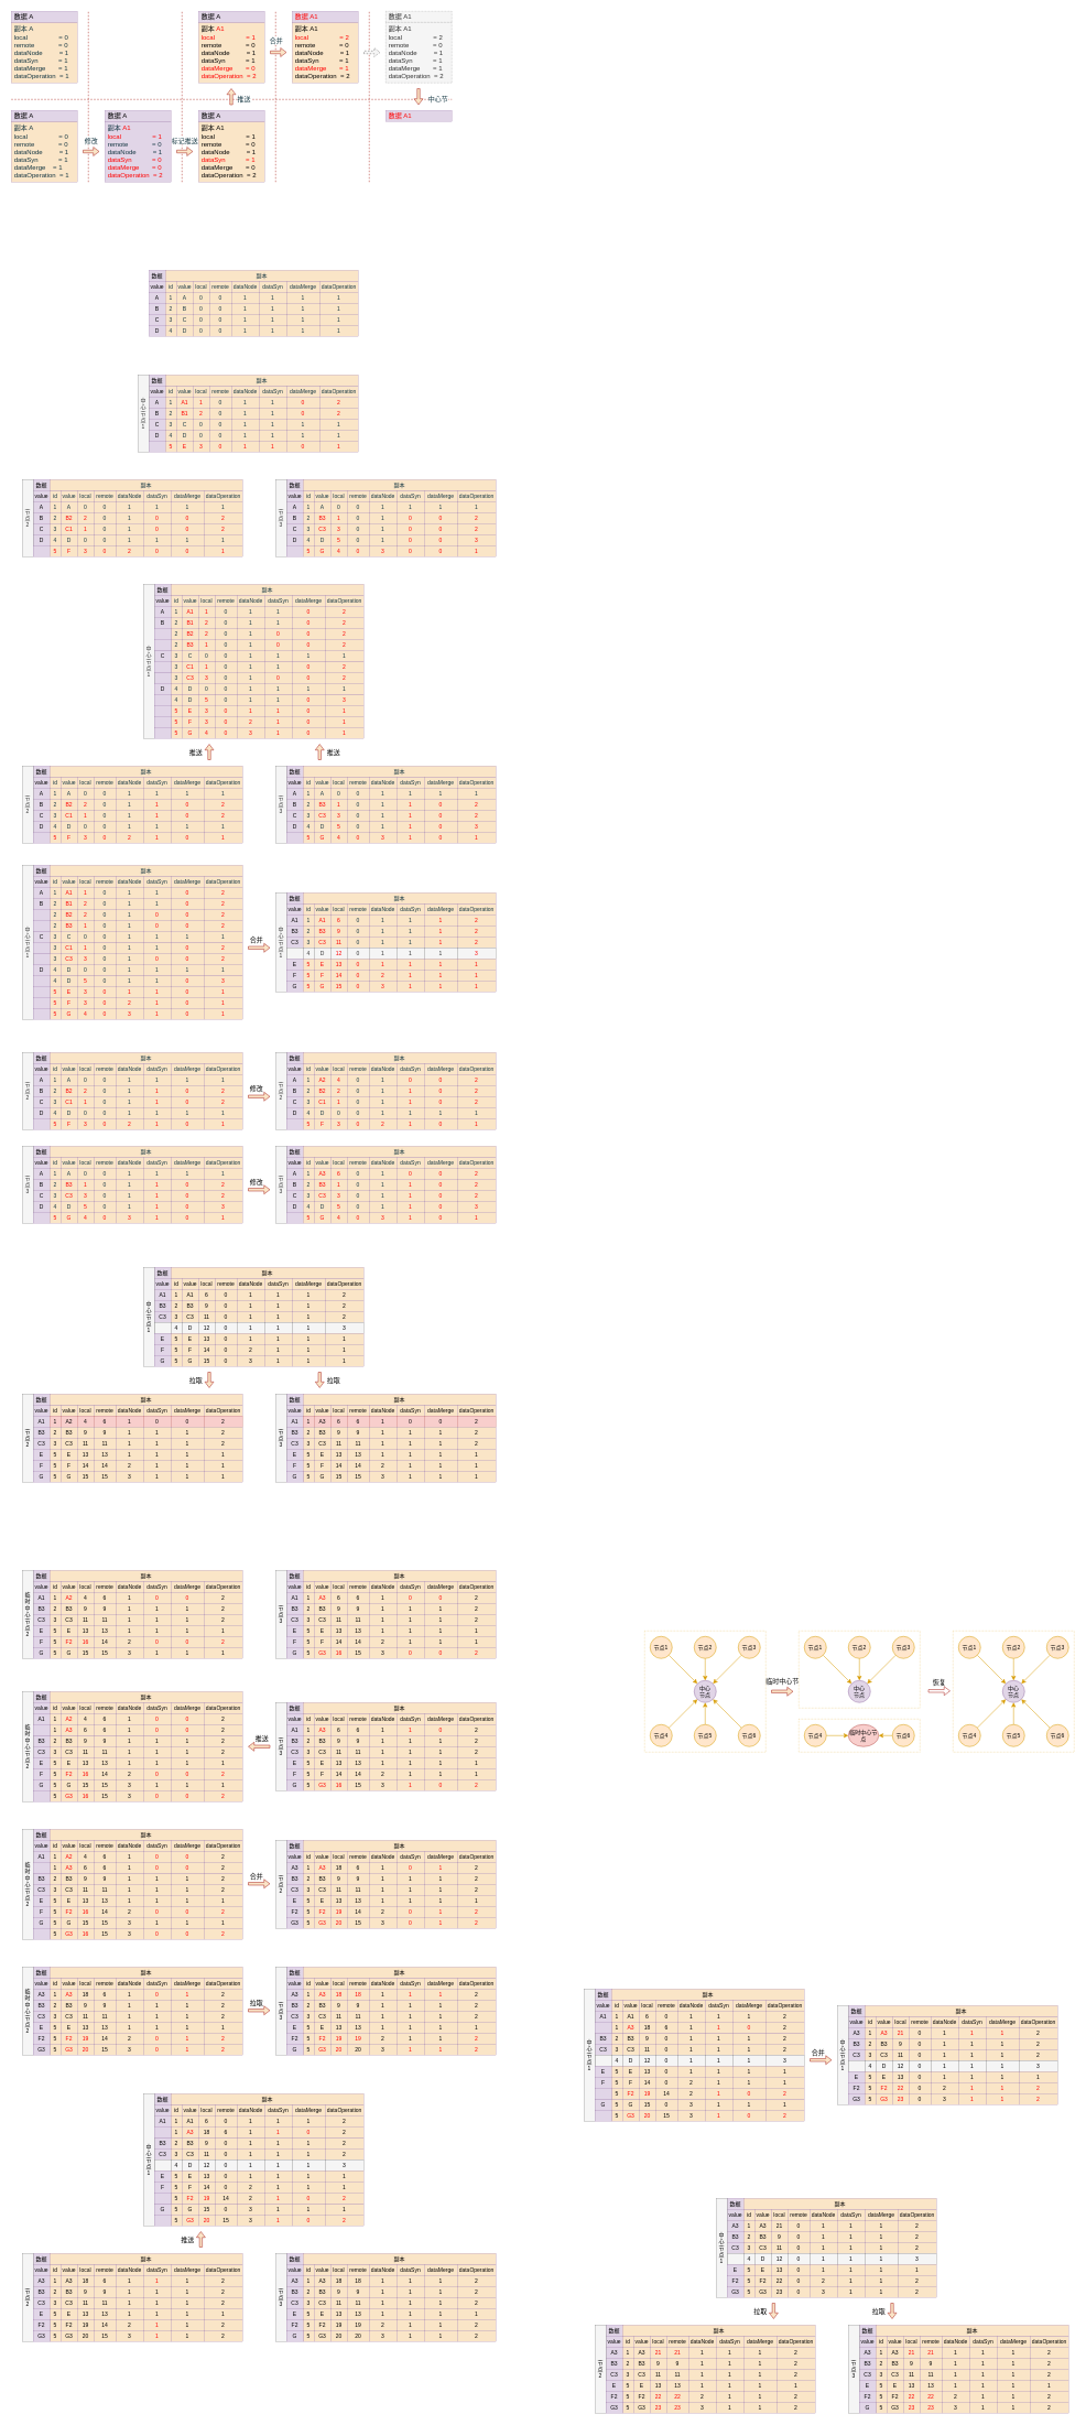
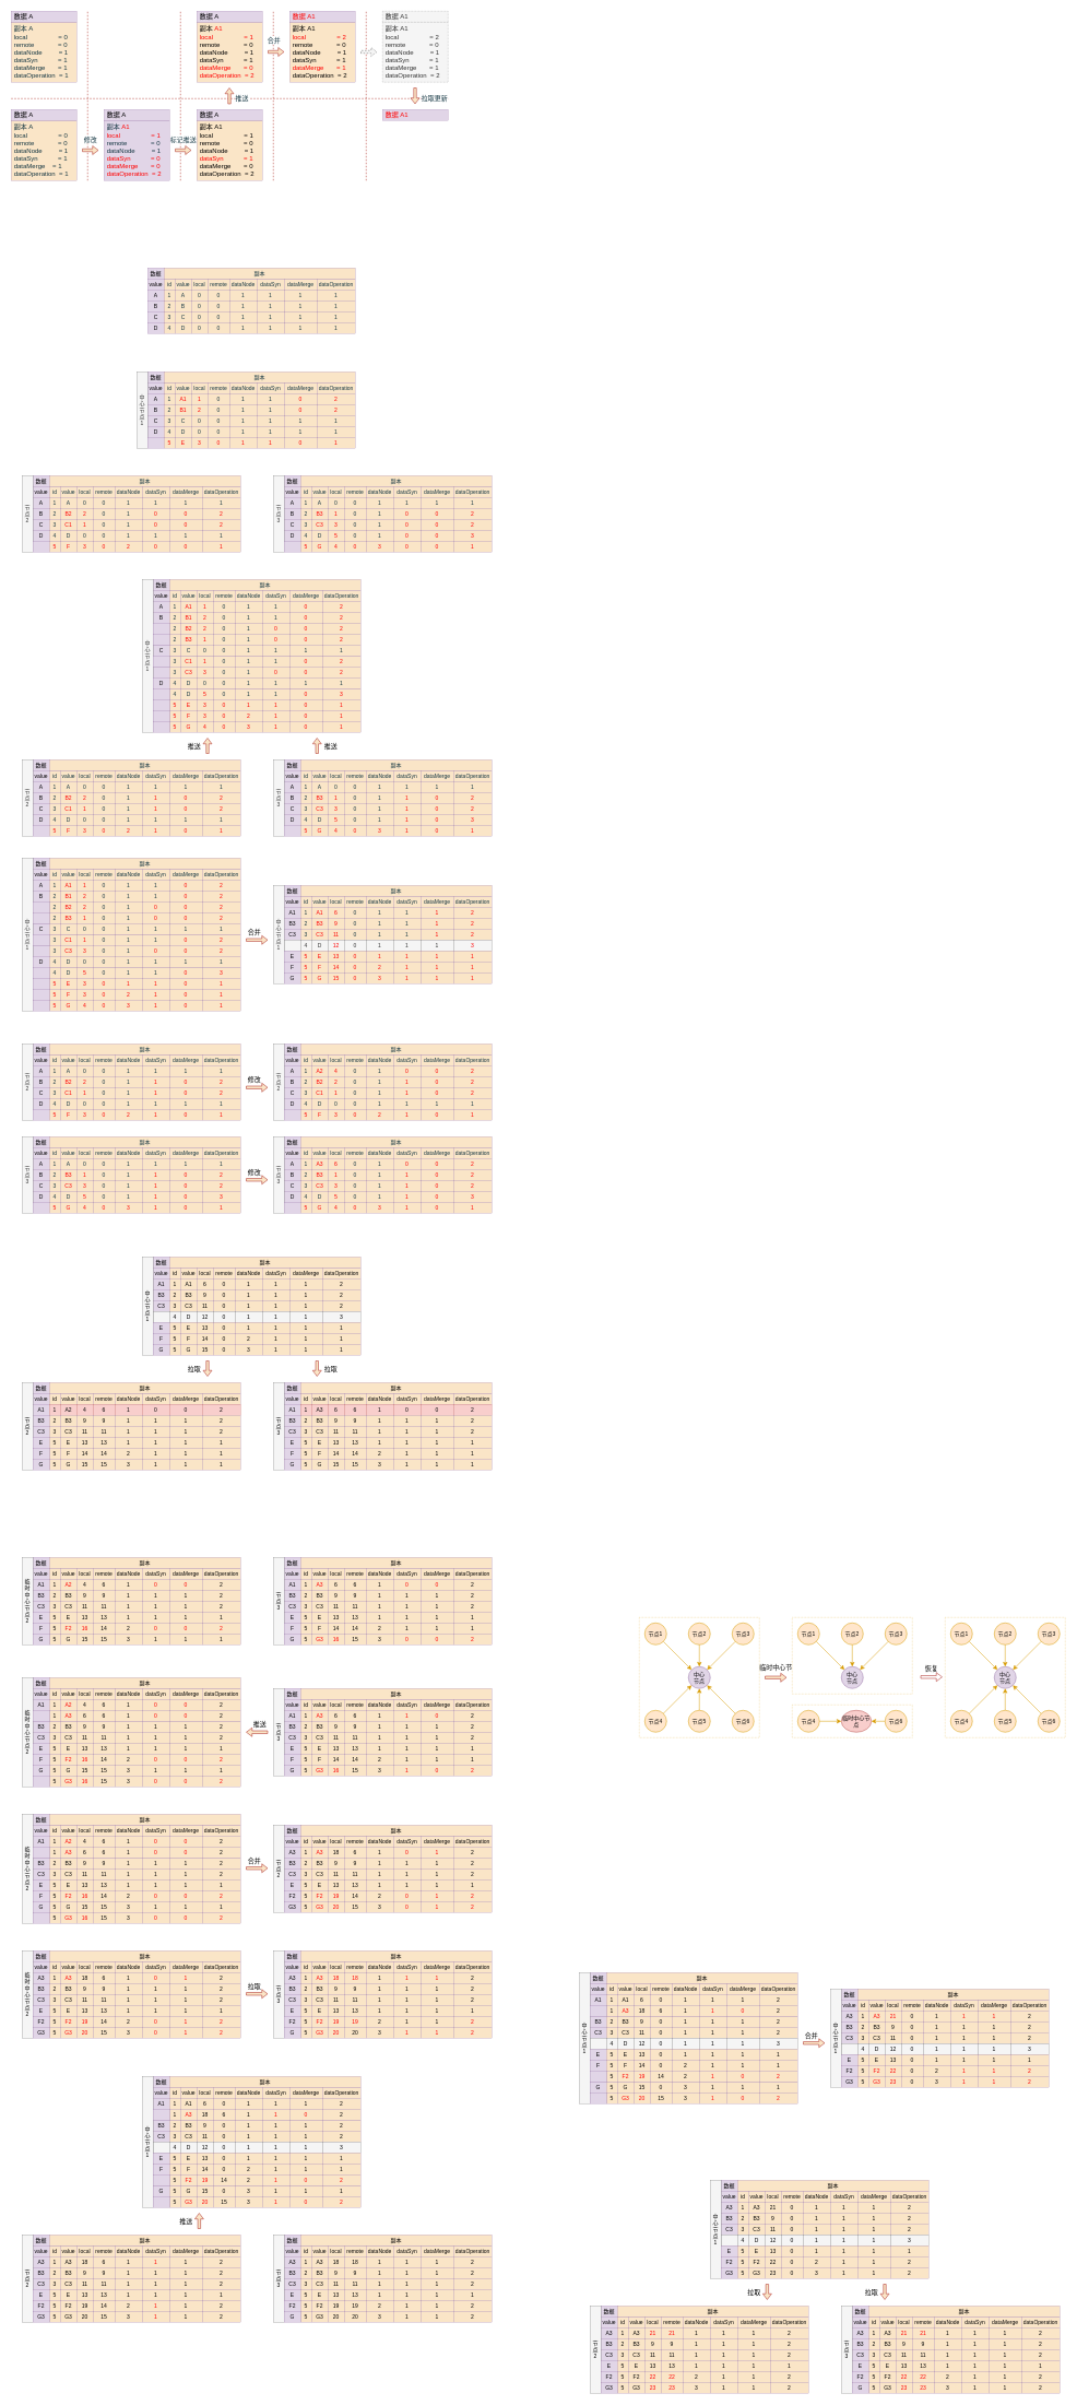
- <mxCell id="29" value="中心节" style="text;html=1;align=center;verticalAlign=middle;resizable=0;points=[];autosize=1;strokeColor=none;fillColor=none;fontColor=#143642;labelBackgroundColor=default;" parent="1" vertex="1"><mxGeometry x="760" y="164" width="70" height="30" as="geometry" /></mxCell>
+ <mxCell id="29" value="拉取更新" style="text;html=1;align=center;verticalAlign=middle;resizable=0;points=[];autosize=1;strokeColor=none;fillColor=none;fontColor=#143642;labelBackgroundColor=default;" parent="1" vertex="1"><mxGeometry x="760" y="164" width="70" height="30" as="geometry" /></mxCell>
